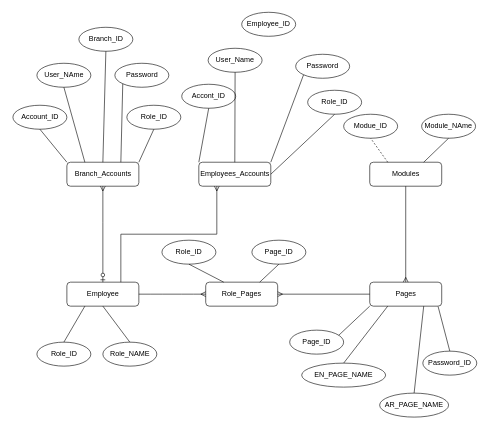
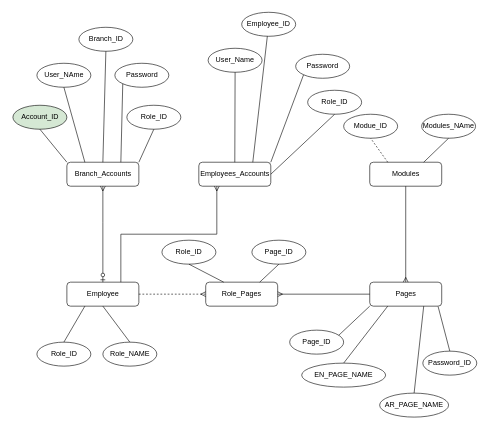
- <mxCell id="37" value="Accont_ID" style="ellipse;whiteSpace=wrap;html=1;strokeColor=#000000;" parent="1" vertex="1"><mxGeometry x="302" y="140" width="90" height="40" as="geometry" /></mxCell>
+ <mxCell id="49" value="" style="endArrow=none;html=1;exitX=0.75;exitY=0;exitDx=0;exitDy=0;" parent="1" source="3" target="42" edge="1"><mxGeometry width="50" height="50" relative="1" as="geometry"><mxPoint x="460.5" y="270" as="sourcePoint" /><mxPoint x="510.5" y="220" as="targetPoint" /></mxGeometry></mxCell>
- <mxCell id="35" value="Account_ID" style="ellipse;whiteSpace=wrap;html=1;strokeColor=#000000;" parent="1" vertex="1"><mxGeometry x="20.5" y="175" width="90" height="40" as="geometry" /></mxCell>
+ <mxCell id="35" value="Account_ID" style="ellipse;whiteSpace=wrap;html=1;strokeColor=#000000;fillColor=#d5e8d4;" parent="1" vertex="1"><mxGeometry x="20.5" y="175" width="90" height="40" as="geometry" /></mxCell>
- <mxCell id="28" value="Module_NAme" style="ellipse;whiteSpace=wrap;html=1;strokeColor=#000000;" parent="1" vertex="1"><mxGeometry x="702" y="190" width="90" height="40" as="geometry" /></mxCell>
+ <mxCell id="28" value="Modules_NAme" style="ellipse;whiteSpace=wrap;html=1;strokeColor=#000000;" parent="1" vertex="1"><mxGeometry x="702" y="190" width="90" height="40" as="geometry" /></mxCell>
- <mxCell id="47" value="" style="endArrow=none;html=1;entryX=0.5;entryY=1;entryDx=0;entryDy=0;exitX=0;exitY=0;exitDx=0;exitDy=0;" parent="1" source="3" target="37" edge="1"><mxGeometry width="50" height="50" relative="1" as="geometry"><mxPoint x="460.5" y="270" as="sourcePoint" /><mxPoint x="510.5" y="220" as="targetPoint" /></mxGeometry></mxCell>
- <mxCell id="11" value="" style="edgeStyle=entityRelationEdgeStyle;fontSize=12;html=1;endArrow=ERmany;exitX=1;exitY=0.5;exitDx=0;exitDy=0;entryX=0;entryY=0.5;entryDx=0;entryDy=0;" parent="1" source="2" target="5" edge="1"><mxGeometry width="100" height="100" relative="1" as="geometry"><mxPoint x="360.5" y="460" as="sourcePoint" /><mxPoint x="460.5" y="360" as="targetPoint" /></mxGeometry></mxCell>
+ <mxCell id="11" value="" style="edgeStyle=entityRelationEdgeStyle;fontSize=12;html=1;endArrow=ERmany;exitX=1;exitY=0.5;exitDx=0;exitDy=0;entryX=0;entryY=0.5;entryDx=0;entryDy=0;dashed=1;" parent="1" source="2" target="5" edge="1"><mxGeometry width="100" height="100" relative="1" as="geometry"><mxPoint x="360.5" y="460" as="sourcePoint" /><mxPoint x="460.5" y="360" as="targetPoint" /></mxGeometry></mxCell>
